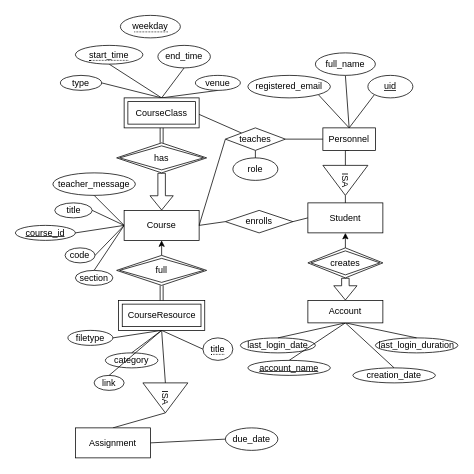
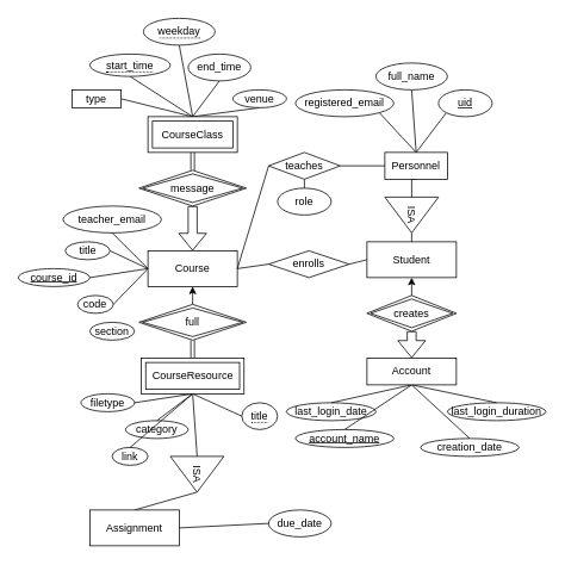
- <mxCell id="29" value="type" style="ellipse;whiteSpace=wrap;html=1;" parent="1" vertex="1"><mxGeometry x="80" y="100" width="55" height="20" as="geometry" /></mxCell>
+ <mxCell id="29" value="type" style="whiteSpace=wrap;html=1;rounded=0;" parent="1" vertex="1"><mxGeometry x="80" y="100" width="55" height="20" as="geometry" /></mxCell>
- <mxCell id="27" style="rounded=0;orthogonalLoop=1;jettySize=auto;html=1;exitX=0.5;exitY=0;exitDx=0;exitDy=0;endArrow=none;endFill=0;" parent="1" source="28" target="54" edge="1"><mxGeometry relative="1" as="geometry" /></mxCell>
+ <mxCell id="27" style="rounded=0;orthogonalLoop=1;jettySize=auto;html=1;exitX=0.5;exitY=0;exitDx=0;exitDy=0;entryX=0.5;entryY=1;entryDx=0;entryDy=0;endArrow=none;endFill=0;" parent="1" source="28" target="69" edge="1"><mxGeometry relative="1" as="geometry" /></mxCell>
- <mxCell id="40" value="has" style="shape=rhombus;double=1;perimeter=rhombusPerimeter;whiteSpace=wrap;html=1;align=center;" parent="1" vertex="1"><mxGeometry x="155" y="190" width="120" height="40" as="geometry" /></mxCell>
+ <mxCell id="40" value="message" style="shape=rhombus;double=1;perimeter=rhombusPerimeter;whiteSpace=wrap;html=1;align=center;" parent="1" vertex="1"><mxGeometry x="155" y="190" width="120" height="40" as="geometry" /></mxCell>
- <mxCell id="2" value="teacher_message" style="ellipse;whiteSpace=wrap;html=1;" parent="1" vertex="1"><mxGeometry x="70" y="230" width="110" height="30" as="geometry" /></mxCell>
+ <mxCell id="2" value="teacher_email" style="ellipse;whiteSpace=wrap;html=1;" parent="1" vertex="1"><mxGeometry x="70" y="230" width="110" height="30" as="geometry" /></mxCell>
- <mxCell id="18" style="rounded=0;orthogonalLoop=1;jettySize=auto;html=1;exitX=0;exitY=0.5;exitDx=0;exitDy=0;entryX=0.5;entryY=0;entryDx=0;entryDy=0;endArrow=none;endFill=0;" parent="1" source="19" target="64" edge="1"><mxGeometry relative="1" as="geometry" /></mxCell>
